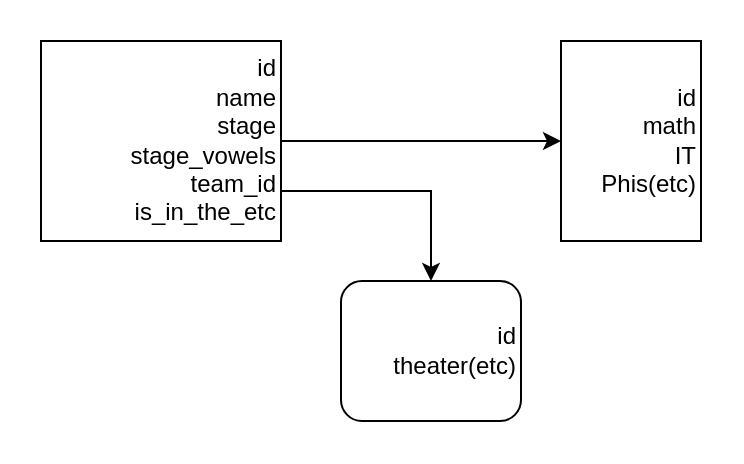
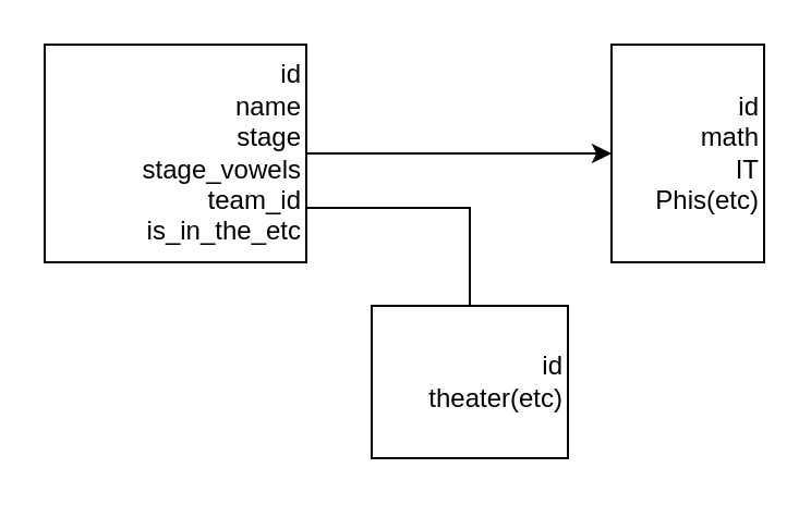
- <mxCell id="3" style="edgeStyle=orthogonalEdgeStyle;rounded=0;orthogonalLoop=1;jettySize=auto;html=1;exitX=1;exitY=0.75;exitDx=0;exitDy=0;" edge="1" parent="1" source="4" target="6"><mxGeometry relative="1" as="geometry"><mxPoint x="250" y="180" as="targetPoint" /></mxGeometry></mxCell>
+ <mxCell id="3" style="edgeStyle=orthogonalEdgeStyle;rounded=0;orthogonalLoop=1;jettySize=auto;html=1;exitX=1;exitY=0.75;exitDx=0;exitDy=0;endArrow=none;" edge="1" parent="1" source="4" target="6"><mxGeometry relative="1" as="geometry"><mxPoint x="250" y="180" as="targetPoint" /></mxGeometry></mxCell>
- <mxCell id="6" value="id&lt;br&gt;theater(etc)" style="whiteSpace=wrap;html=1;align=right;rounded=1;" vertex="1" parent="1"><mxGeometry x="170" y="140" width="90" height="70" as="geometry" /></mxCell>
+ <mxCell id="6" value="id&lt;br&gt;theater(etc)" style="rounded=0;whiteSpace=wrap;html=1;align=right;" vertex="1" parent="1"><mxGeometry x="170" y="140" width="90" height="70" as="geometry" /></mxCell>
